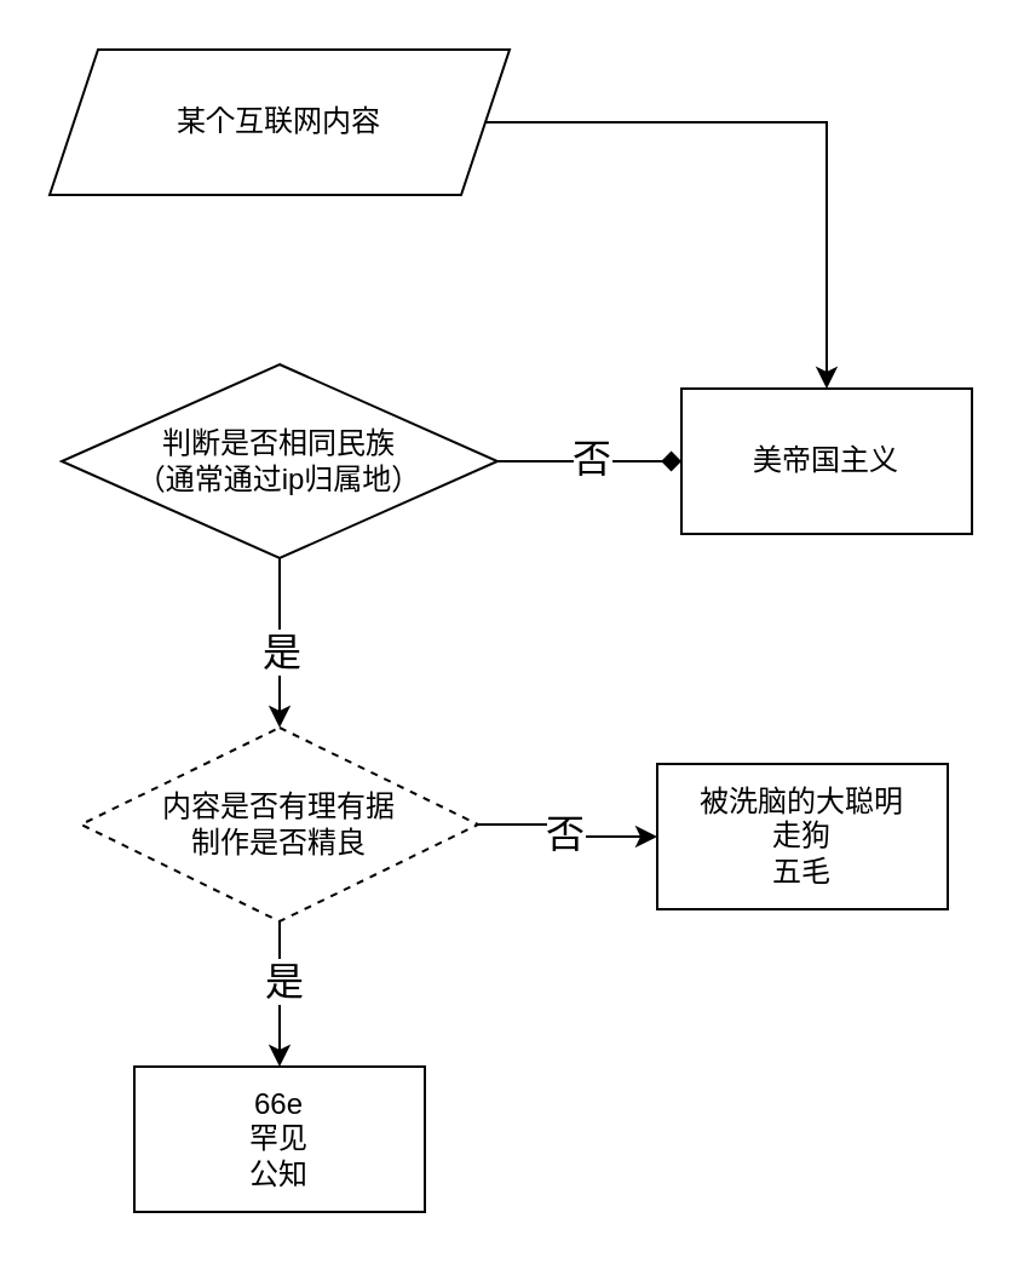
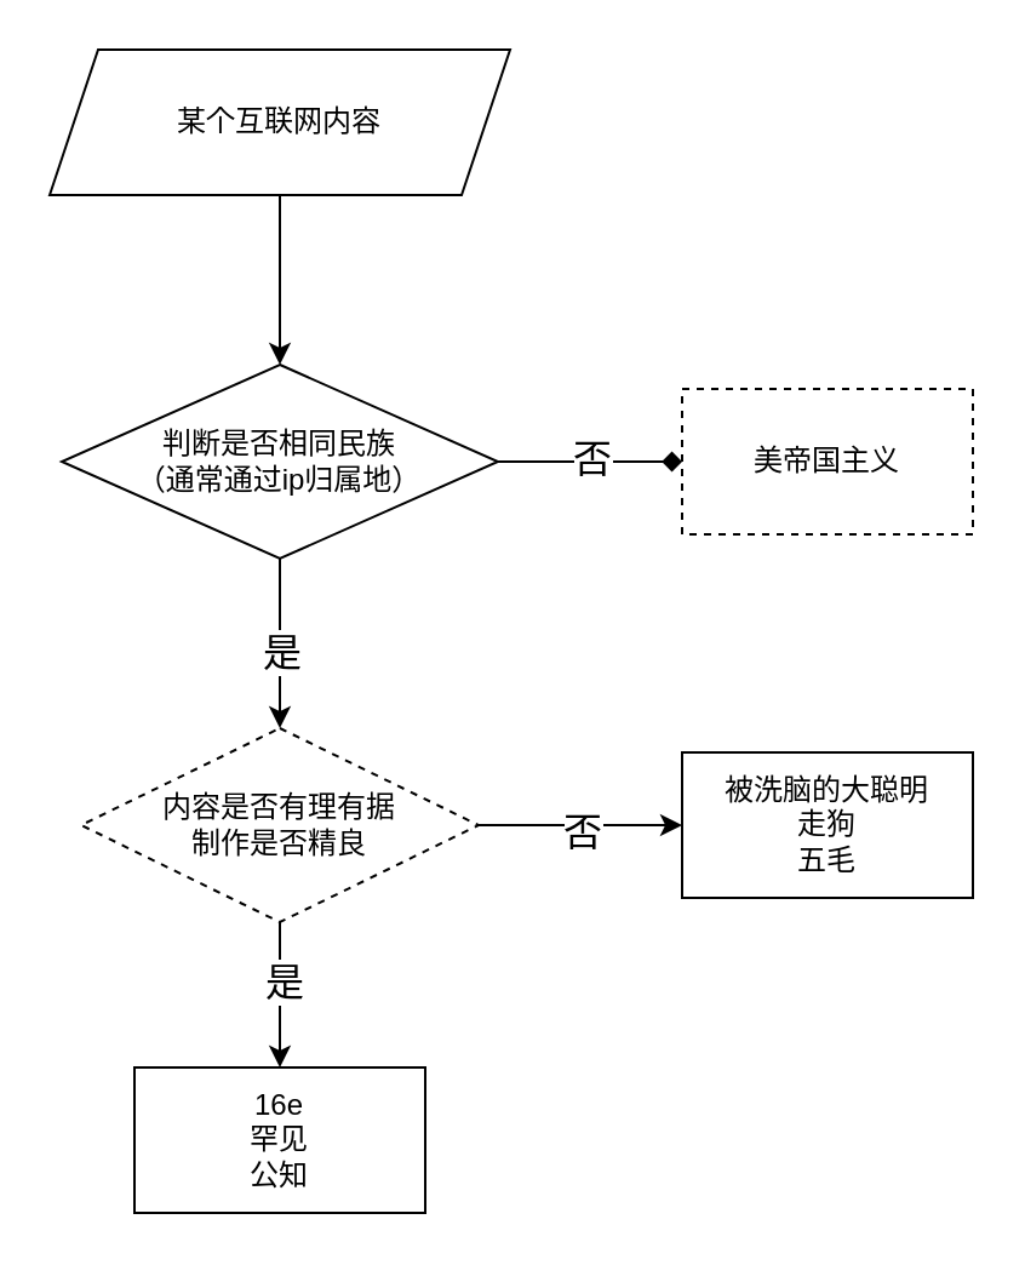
- <mxCell id="2" style="edgeStyle=orthogonalEdgeStyle;rounded=0;orthogonalLoop=1;jettySize=auto;html=1;" edge="1" parent="1" source="3" target="9"><mxGeometry relative="1" as="geometry" /></mxCell>
+ <mxCell id="2" style="edgeStyle=orthogonalEdgeStyle;rounded=0;orthogonalLoop=1;jettySize=auto;html=1;entryX=0.5;entryY=0;entryDx=0;entryDy=0;" edge="1" parent="1" source="3" target="8"><mxGeometry relative="1" as="geometry" /></mxCell>
- <mxCell id="9" value="美帝国主义" style="rounded=0;whiteSpace=wrap;html=1;" vertex="1" parent="1"><mxGeometry x="281" y="160" width="120" height="60" as="geometry" /></mxCell>
+ <mxCell id="9" value="美帝国主义" style="rounded=0;whiteSpace=wrap;html=1;dashed=1;" vertex="1" parent="1"><mxGeometry x="281" y="160" width="120" height="60" as="geometry" /></mxCell>
- <mxCell id="15" value="被洗脑的大聪明&lt;br&gt;走狗&lt;br&gt;五毛" style="rounded=0;whiteSpace=wrap;html=1;" vertex="1" parent="1"><mxGeometry x="271" y="315" width="120" height="60" as="geometry" /></mxCell>
+ <mxCell id="15" value="被洗脑的大聪明&lt;br&gt;走狗&lt;br&gt;五毛" style="rounded=0;whiteSpace=wrap;html=1;" vertex="1" parent="1"><mxGeometry x="281" y="310" width="120" height="60" as="geometry" /></mxCell>
- <mxCell id="16" value="66e&lt;br&gt;罕见&lt;br&gt;公知" style="rounded=0;whiteSpace=wrap;html=1;" vertex="1" parent="1"><mxGeometry x="55" y="440" width="120" height="60" as="geometry" /></mxCell>
+ <mxCell id="16" value="16e&lt;br&gt;罕见&lt;br&gt;公知" style="rounded=0;whiteSpace=wrap;html=1;" vertex="1" parent="1"><mxGeometry x="55" y="440" width="120" height="60" as="geometry" /></mxCell>
